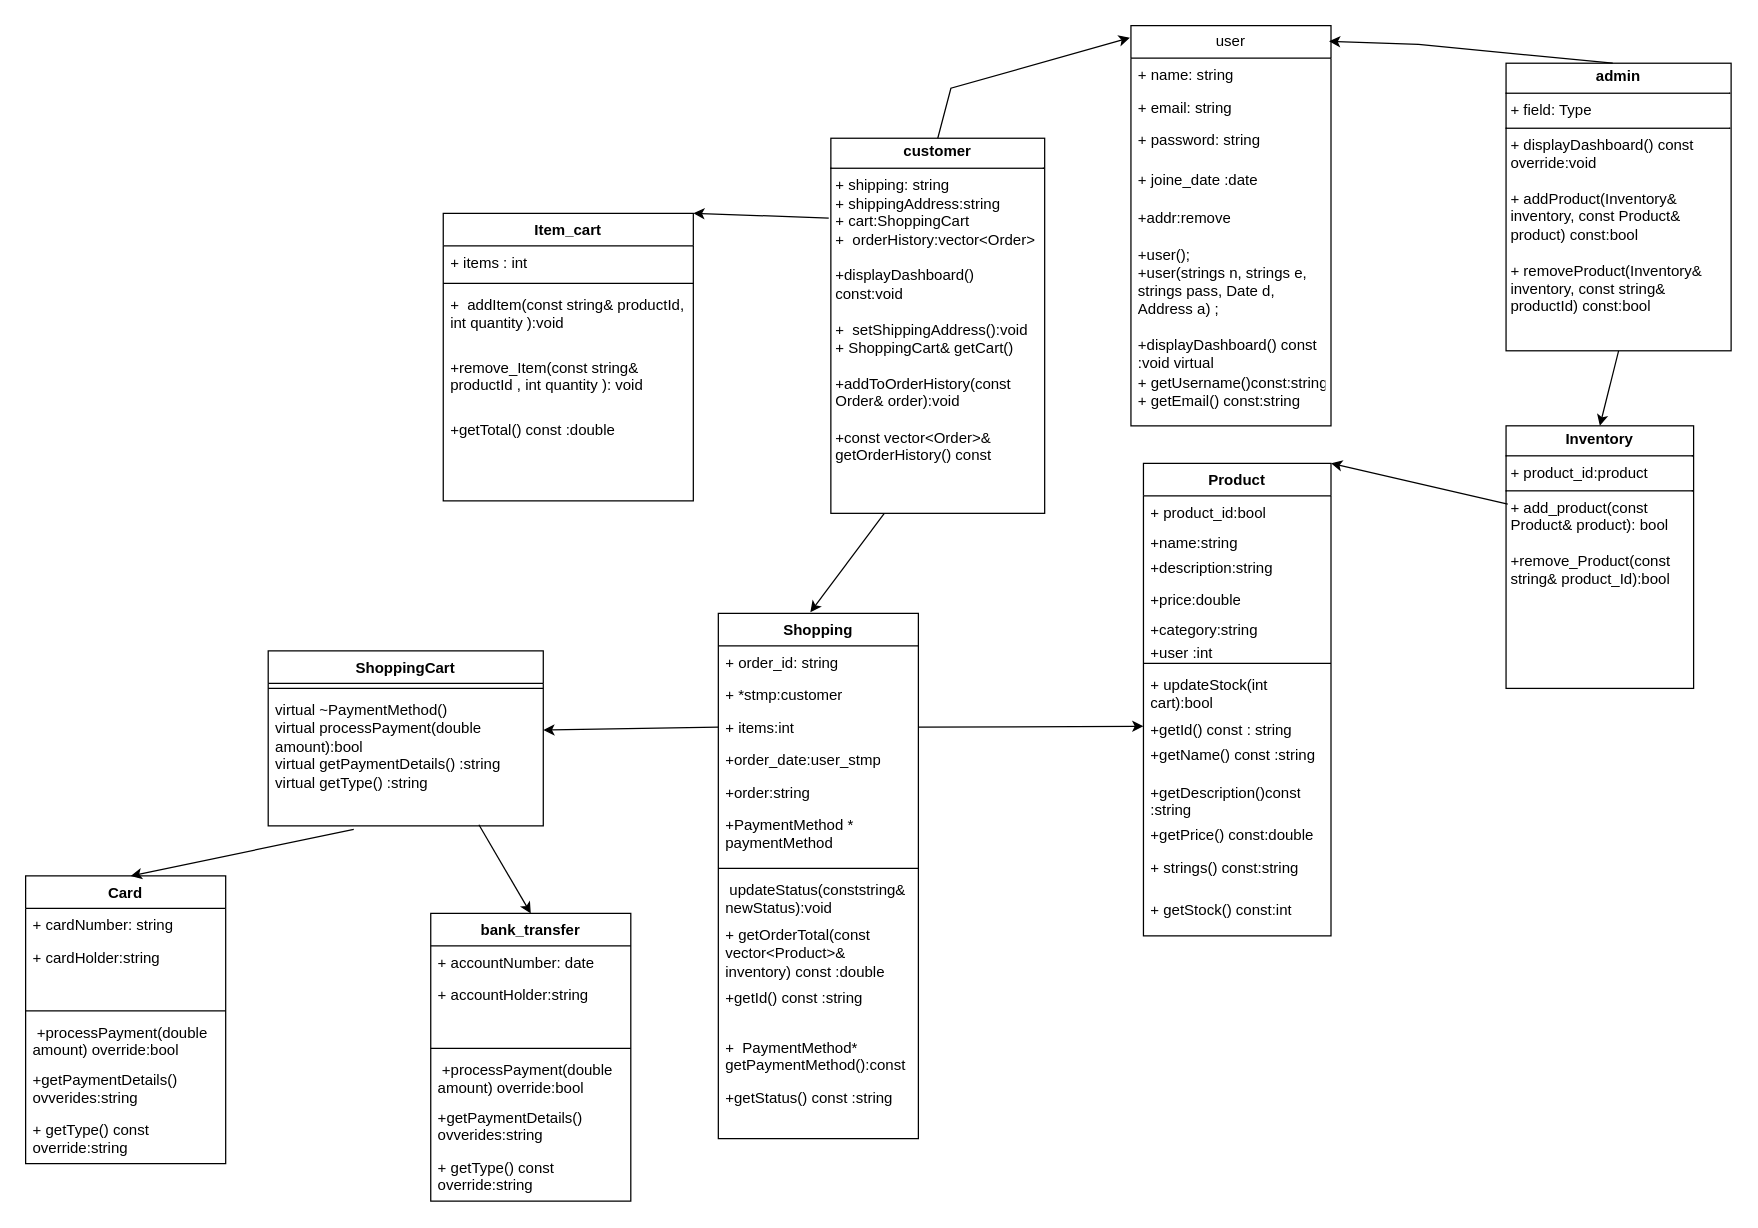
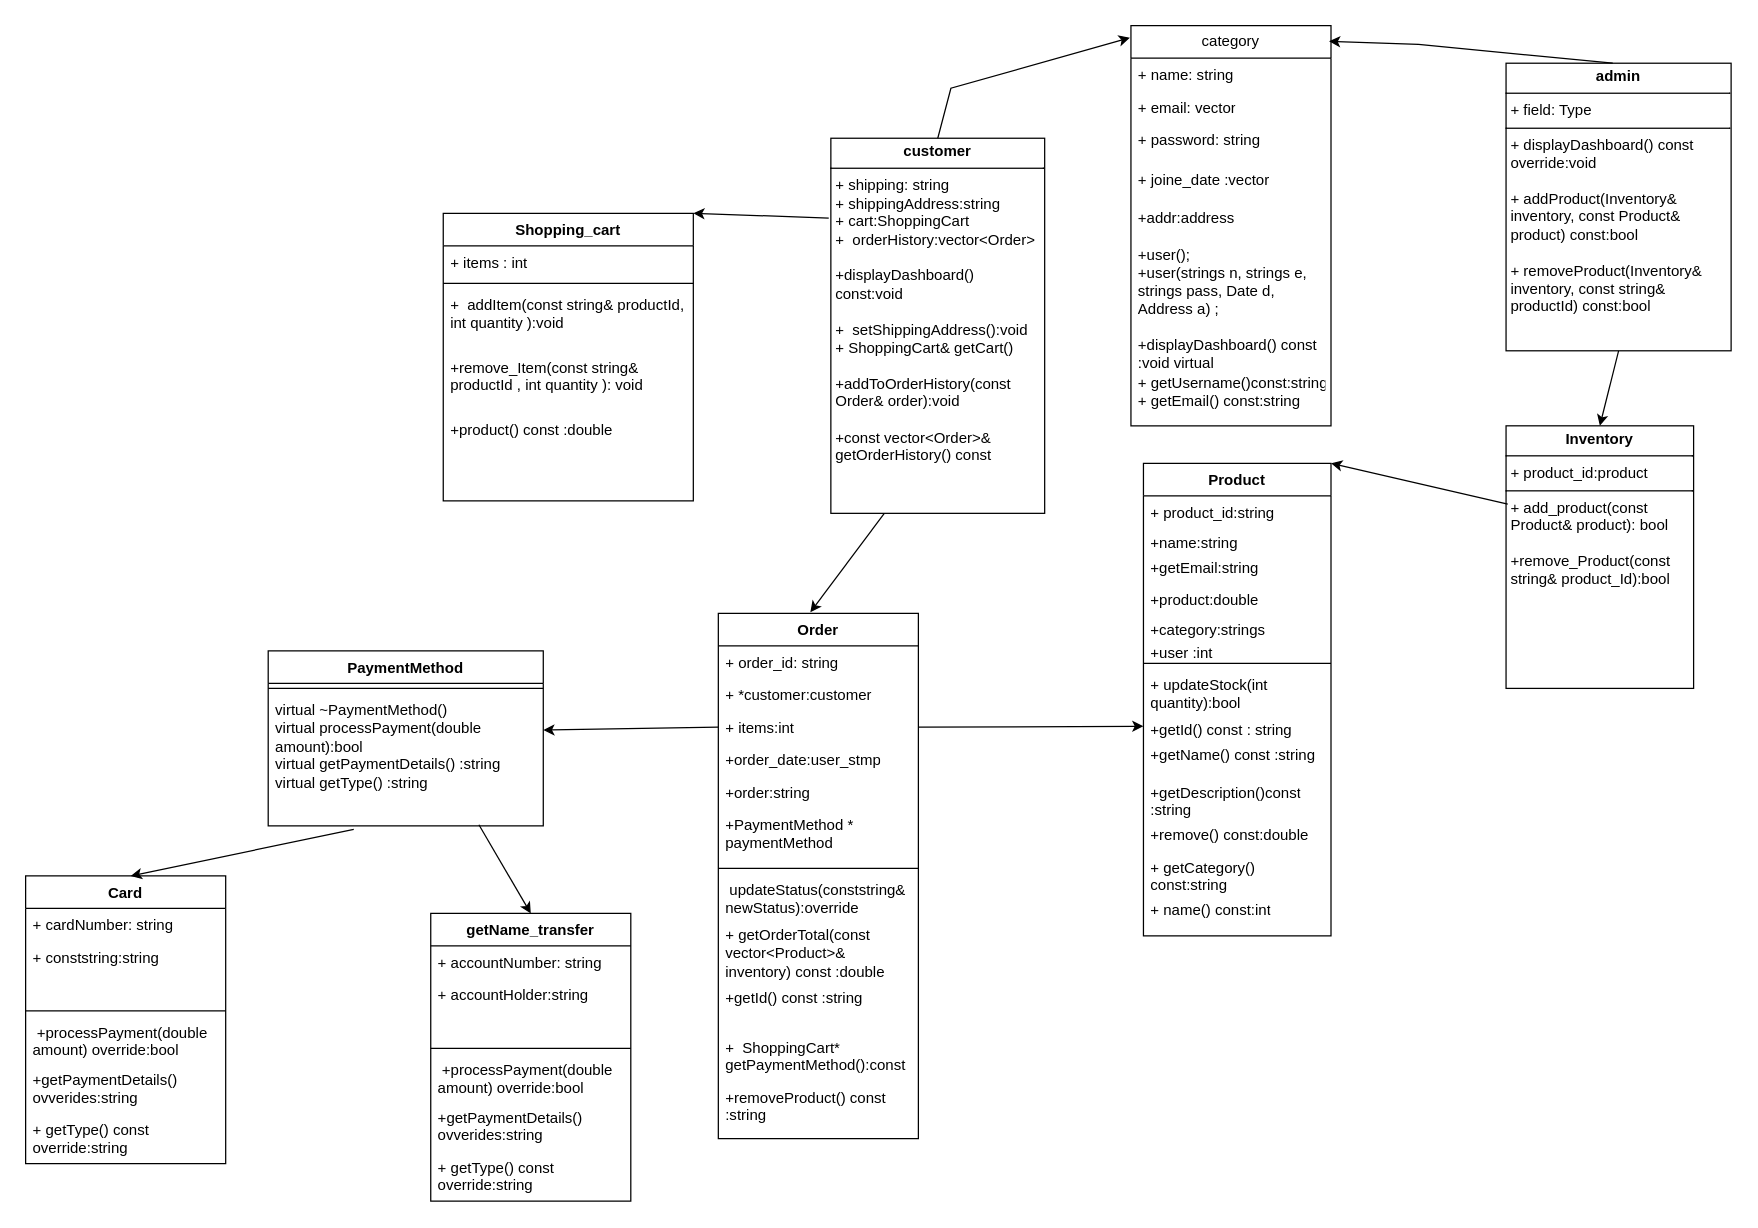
- <mxCell id="2" value="user" style="swimlane;fontStyle=0;childLayout=stackLayout;horizontal=1;startSize=26;fillColor=none;horizontalStack=0;resizeParent=1;resizeParentMax=0;resizeLast=0;collapsible=1;marginBottom=0;whiteSpace=wrap;html=1;" parent="1" vertex="1"><mxGeometry x="904" y="20" width="160" height="320" as="geometry"><mxRectangle x="310" y="10" width="60" height="30" as="alternateBounds" /></mxGeometry></mxCell>
+ <mxCell id="2" value="category" style="swimlane;fontStyle=0;childLayout=stackLayout;horizontal=1;startSize=26;fillColor=none;horizontalStack=0;resizeParent=1;resizeParentMax=0;resizeLast=0;collapsible=1;marginBottom=0;whiteSpace=wrap;html=1;" parent="1" vertex="1"><mxGeometry x="904" y="20" width="160" height="320" as="geometry"><mxRectangle x="310" y="10" width="60" height="30" as="alternateBounds" /></mxGeometry></mxCell>
- <mxCell id="4" value="+ email: string" style="text;strokeColor=none;fillColor=none;align=left;verticalAlign=top;spacingLeft=4;spacingRight=4;overflow=hidden;rotatable=0;points=[[0,0.5],[1,0.5]];portConstraint=eastwest;whiteSpace=wrap;html=1;" parent="2" vertex="1"><mxGeometry y="52" width="160" height="26" as="geometry" /></mxCell>
+ <mxCell id="4" value="+ email: vector" style="text;strokeColor=none;fillColor=none;align=left;verticalAlign=top;spacingLeft=4;spacingRight=4;overflow=hidden;rotatable=0;points=[[0,0.5],[1,0.5]];portConstraint=eastwest;whiteSpace=wrap;html=1;" parent="2" vertex="1"><mxGeometry y="52" width="160" height="26" as="geometry" /></mxCell>
- <mxCell id="6" value="+ joine_date :date&lt;div&gt;&lt;br&gt;&lt;/div&gt;" style="text;strokeColor=none;fillColor=none;align=left;verticalAlign=top;spacingLeft=4;spacingRight=4;overflow=hidden;rotatable=0;points=[[0,0.5],[1,0.5]];portConstraint=eastwest;whiteSpace=wrap;html=1;" parent="2" vertex="1"><mxGeometry y="110" width="160" height="30" as="geometry" /></mxCell>
+ <mxCell id="6" value="+ joine_date :vector&lt;div&gt;&lt;br&gt;&lt;/div&gt;" style="text;strokeColor=none;fillColor=none;align=left;verticalAlign=top;spacingLeft=4;spacingRight=4;overflow=hidden;rotatable=0;points=[[0,0.5],[1,0.5]];portConstraint=eastwest;whiteSpace=wrap;html=1;" parent="2" vertex="1"><mxGeometry y="110" width="160" height="30" as="geometry" /></mxCell>
- <mxCell id="7" value="+addr:remove" style="text;strokeColor=none;fillColor=none;align=left;verticalAlign=top;spacingLeft=4;spacingRight=4;overflow=hidden;rotatable=0;points=[[0,0.5],[1,0.5]];portConstraint=eastwest;whiteSpace=wrap;html=1;" parent="2" vertex="1"><mxGeometry y="140" width="160" height="30" as="geometry" /></mxCell>
+ <mxCell id="7" value="+addr:address" style="text;strokeColor=none;fillColor=none;align=left;verticalAlign=top;spacingLeft=4;spacingRight=4;overflow=hidden;rotatable=0;points=[[0,0.5],[1,0.5]];portConstraint=eastwest;whiteSpace=wrap;html=1;" parent="2" vertex="1"><mxGeometry y="140" width="160" height="30" as="geometry" /></mxCell>
- <mxCell id="40" value="Item_cart" style="swimlane;fontStyle=1;align=center;verticalAlign=top;childLayout=stackLayout;horizontal=1;startSize=26;horizontalStack=0;resizeParent=1;resizeParentMax=0;resizeLast=0;collapsible=1;marginBottom=0;whiteSpace=wrap;html=1;" parent="1" vertex="1"><mxGeometry x="354" y="170" width="200" height="230" as="geometry"><mxRectangle x="-300" y="504" width="120" height="30" as="alternateBounds" /></mxGeometry></mxCell>
+ <mxCell id="40" value="Shopping_cart" style="swimlane;fontStyle=1;align=center;verticalAlign=top;childLayout=stackLayout;horizontal=1;startSize=26;horizontalStack=0;resizeParent=1;resizeParentMax=0;resizeLast=0;collapsible=1;marginBottom=0;whiteSpace=wrap;html=1;" parent="1" vertex="1"><mxGeometry x="354" y="170" width="200" height="230" as="geometry"><mxRectangle x="-300" y="504" width="120" height="30" as="alternateBounds" /></mxGeometry></mxCell>
- <mxCell id="45" value="+getTotal() const :double" style="text;strokeColor=none;fillColor=none;align=left;verticalAlign=top;spacingLeft=4;spacingRight=4;overflow=hidden;rotatable=0;points=[[0,0.5],[1,0.5]];portConstraint=eastwest;whiteSpace=wrap;html=1;" parent="40" vertex="1"><mxGeometry y="160" width="200" height="70" as="geometry" /></mxCell>
+ <mxCell id="45" value="+product() const :double" style="text;strokeColor=none;fillColor=none;align=left;verticalAlign=top;spacingLeft=4;spacingRight=4;overflow=hidden;rotatable=0;points=[[0,0.5],[1,0.5]];portConstraint=eastwest;whiteSpace=wrap;html=1;" parent="40" vertex="1"><mxGeometry y="160" width="200" height="70" as="geometry" /></mxCell>
- <mxCell id="12" value="+ product_id:bool&amp;nbsp;" style="text;strokeColor=none;fillColor=none;align=left;verticalAlign=top;spacingLeft=4;spacingRight=4;overflow=hidden;rotatable=0;points=[[0,0.5],[1,0.5]];portConstraint=eastwest;whiteSpace=wrap;html=1;" parent="11" vertex="1"><mxGeometry y="26" width="150" height="24" as="geometry" /></mxCell>
+ <mxCell id="12" value="+ product_id:string&amp;nbsp;" style="text;strokeColor=none;fillColor=none;align=left;verticalAlign=top;spacingLeft=4;spacingRight=4;overflow=hidden;rotatable=0;points=[[0,0.5],[1,0.5]];portConstraint=eastwest;whiteSpace=wrap;html=1;" parent="11" vertex="1"><mxGeometry y="26" width="150" height="24" as="geometry" /></mxCell>
- <mxCell id="14" value="+description:string" style="text;strokeColor=none;fillColor=none;align=left;verticalAlign=top;spacingLeft=4;spacingRight=4;overflow=hidden;rotatable=0;points=[[0,0.5],[1,0.5]];portConstraint=eastwest;whiteSpace=wrap;html=1;" parent="11" vertex="1"><mxGeometry y="70" width="150" height="26" as="geometry" /></mxCell>
+ <mxCell id="14" value="+getEmail:string" style="text;strokeColor=none;fillColor=none;align=left;verticalAlign=top;spacingLeft=4;spacingRight=4;overflow=hidden;rotatable=0;points=[[0,0.5],[1,0.5]];portConstraint=eastwest;whiteSpace=wrap;html=1;" parent="11" vertex="1"><mxGeometry y="70" width="150" height="26" as="geometry" /></mxCell>
- <mxCell id="15" value="+price:double" style="text;strokeColor=none;fillColor=none;align=left;verticalAlign=top;spacingLeft=4;spacingRight=4;overflow=hidden;rotatable=0;points=[[0,0.5],[1,0.5]];portConstraint=eastwest;whiteSpace=wrap;html=1;" parent="11" vertex="1"><mxGeometry y="96" width="150" height="24" as="geometry" /></mxCell>
+ <mxCell id="15" value="+product:double" style="text;strokeColor=none;fillColor=none;align=left;verticalAlign=top;spacingLeft=4;spacingRight=4;overflow=hidden;rotatable=0;points=[[0,0.5],[1,0.5]];portConstraint=eastwest;whiteSpace=wrap;html=1;" parent="11" vertex="1"><mxGeometry y="96" width="150" height="24" as="geometry" /></mxCell>
- <mxCell id="27" value="Shopping" style="swimlane;fontStyle=1;align=center;verticalAlign=top;childLayout=stackLayout;horizontal=1;startSize=26;horizontalStack=0;resizeParent=1;resizeParentMax=0;resizeLast=0;collapsible=1;marginBottom=0;whiteSpace=wrap;html=1;" parent="1" vertex="1"><mxGeometry x="574" y="490" width="160" height="420" as="geometry"><mxRectangle x="-30" y="480" width="70" height="30" as="alternateBounds" /></mxGeometry></mxCell>
+ <mxCell id="27" value="Order" style="swimlane;fontStyle=1;align=center;verticalAlign=top;childLayout=stackLayout;horizontal=1;startSize=26;horizontalStack=0;resizeParent=1;resizeParentMax=0;resizeLast=0;collapsible=1;marginBottom=0;whiteSpace=wrap;html=1;" parent="1" vertex="1"><mxGeometry x="574" y="490" width="160" height="420" as="geometry"><mxRectangle x="-30" y="480" width="70" height="30" as="alternateBounds" /></mxGeometry></mxCell>
- <mxCell id="16" value="+category:string" style="text;strokeColor=none;fillColor=none;align=left;verticalAlign=top;spacingLeft=4;spacingRight=4;overflow=hidden;rotatable=0;points=[[0,0.5],[1,0.5]];portConstraint=eastwest;whiteSpace=wrap;html=1;" parent="11" vertex="1"><mxGeometry y="120" width="150" height="18" as="geometry" /></mxCell>
+ <mxCell id="16" value="+category:strings" style="text;strokeColor=none;fillColor=none;align=left;verticalAlign=top;spacingLeft=4;spacingRight=4;overflow=hidden;rotatable=0;points=[[0,0.5],[1,0.5]];portConstraint=eastwest;whiteSpace=wrap;html=1;" parent="11" vertex="1"><mxGeometry y="120" width="150" height="18" as="geometry" /></mxCell>
- <mxCell id="53" value="ShoppingCart" style="swimlane;fontStyle=1;align=center;verticalAlign=top;childLayout=stackLayout;horizontal=1;startSize=26;horizontalStack=0;resizeParent=1;resizeParentMax=0;resizeLast=0;collapsible=1;marginBottom=0;whiteSpace=wrap;html=1;" vertex="1" parent="1"><mxGeometry x="214" y="520" width="220" height="140" as="geometry" /></mxCell>
+ <mxCell id="53" value="PaymentMethod" style="swimlane;fontStyle=1;align=center;verticalAlign=top;childLayout=stackLayout;horizontal=1;startSize=26;horizontalStack=0;resizeParent=1;resizeParentMax=0;resizeLast=0;collapsible=1;marginBottom=0;whiteSpace=wrap;html=1;" vertex="1" parent="1"><mxGeometry x="214" y="520" width="220" height="140" as="geometry" /></mxCell>
- <mxCell id="19" value="+ updateStock(int cart):bool&lt;br&gt;&lt;div&gt;&lt;br&gt;&lt;/div&gt;" style="text;strokeColor=none;fillColor=none;align=left;verticalAlign=top;spacingLeft=4;spacingRight=4;overflow=hidden;rotatable=0;points=[[0,0.5],[1,0.5]];portConstraint=eastwest;whiteSpace=wrap;html=1;" parent="11" vertex="1"><mxGeometry y="164" width="150" height="36" as="geometry" /></mxCell>
+ <mxCell id="19" value="+ updateStock(int quantity):bool&lt;br&gt;&lt;div&gt;&lt;br&gt;&lt;/div&gt;" style="text;strokeColor=none;fillColor=none;align=left;verticalAlign=top;spacingLeft=4;spacingRight=4;overflow=hidden;rotatable=0;points=[[0,0.5],[1,0.5]];portConstraint=eastwest;whiteSpace=wrap;html=1;" parent="11" vertex="1"><mxGeometry y="164" width="150" height="36" as="geometry" /></mxCell>
- <mxCell id="29" value="+ *stmp:customer" style="text;strokeColor=none;fillColor=none;align=left;verticalAlign=top;spacingLeft=4;spacingRight=4;overflow=hidden;rotatable=0;points=[[0,0.5],[1,0.5]];portConstraint=eastwest;whiteSpace=wrap;html=1;" parent="27" vertex="1"><mxGeometry y="52" width="160" height="26" as="geometry" /></mxCell>
+ <mxCell id="29" value="+ *customer:customer" style="text;strokeColor=none;fillColor=none;align=left;verticalAlign=top;spacingLeft=4;spacingRight=4;overflow=hidden;rotatable=0;points=[[0,0.5],[1,0.5]];portConstraint=eastwest;whiteSpace=wrap;html=1;" parent="27" vertex="1"><mxGeometry y="52" width="160" height="26" as="geometry" /></mxCell>
- <mxCell id="23" value="+getPrice() const:double&amp;nbsp;" style="text;strokeColor=none;fillColor=none;align=left;verticalAlign=top;spacingLeft=4;spacingRight=4;overflow=hidden;rotatable=0;points=[[0,0.5],[1,0.5]];portConstraint=eastwest;whiteSpace=wrap;html=1;" parent="11" vertex="1"><mxGeometry y="284" width="150" height="26" as="geometry" /></mxCell>
+ <mxCell id="23" value="+remove() const:double&amp;nbsp;" style="text;strokeColor=none;fillColor=none;align=left;verticalAlign=top;spacingLeft=4;spacingRight=4;overflow=hidden;rotatable=0;points=[[0,0.5],[1,0.5]];portConstraint=eastwest;whiteSpace=wrap;html=1;" parent="11" vertex="1"><mxGeometry y="284" width="150" height="26" as="geometry" /></mxCell>
- <mxCell id="24" value="+&amp;nbsp;strings() const:string" style="text;strokeColor=none;fillColor=none;align=left;verticalAlign=top;spacingLeft=4;spacingRight=4;overflow=hidden;rotatable=0;points=[[0,0.5],[1,0.5]];portConstraint=eastwest;whiteSpace=wrap;html=1;" parent="11" vertex="1"><mxGeometry y="310" width="150" height="34" as="geometry" /></mxCell>
+ <mxCell id="24" value="+&amp;nbsp;getCategory() const:string" style="text;strokeColor=none;fillColor=none;align=left;verticalAlign=top;spacingLeft=4;spacingRight=4;overflow=hidden;rotatable=0;points=[[0,0.5],[1,0.5]];portConstraint=eastwest;whiteSpace=wrap;html=1;" parent="11" vertex="1"><mxGeometry y="310" width="150" height="34" as="geometry" /></mxCell>
- <mxCell id="35" value="&amp;nbsp;updateStatus(conststring&amp;amp; newStatus):void" style="text;strokeColor=none;fillColor=none;align=left;verticalAlign=top;spacingLeft=4;spacingRight=4;overflow=hidden;rotatable=0;points=[[0,0.5],[1,0.5]];portConstraint=eastwest;whiteSpace=wrap;html=1;" parent="27" vertex="1"><mxGeometry y="208" width="160" height="36" as="geometry" /></mxCell>
+ <mxCell id="35" value="&amp;nbsp;updateStatus(conststring&amp;amp; newStatus):override" style="text;strokeColor=none;fillColor=none;align=left;verticalAlign=top;spacingLeft=4;spacingRight=4;overflow=hidden;rotatable=0;points=[[0,0.5],[1,0.5]];portConstraint=eastwest;whiteSpace=wrap;html=1;" parent="27" vertex="1"><mxGeometry y="208" width="160" height="36" as="geometry" /></mxCell>
- <mxCell id="25" value="+&amp;nbsp;getStock() const:int" style="text;strokeColor=none;fillColor=none;align=left;verticalAlign=top;spacingLeft=4;spacingRight=4;overflow=hidden;rotatable=0;points=[[0,0.5],[1,0.5]];portConstraint=eastwest;whiteSpace=wrap;html=1;" parent="11" vertex="1"><mxGeometry y="344" width="150" height="34" as="geometry" /></mxCell>
+ <mxCell id="25" value="+&amp;nbsp;name() const:int" style="text;strokeColor=none;fillColor=none;align=left;verticalAlign=top;spacingLeft=4;spacingRight=4;overflow=hidden;rotatable=0;points=[[0,0.5],[1,0.5]];portConstraint=eastwest;whiteSpace=wrap;html=1;" parent="11" vertex="1"><mxGeometry y="344" width="150" height="34" as="geometry" /></mxCell>
- <mxCell id="67" value="bank_transfer" style="swimlane;fontStyle=1;align=center;verticalAlign=top;childLayout=stackLayout;horizontal=1;startSize=26;horizontalStack=0;resizeParent=1;resizeParentMax=0;resizeLast=0;collapsible=1;marginBottom=0;whiteSpace=wrap;html=1;" vertex="1" parent="1"><mxGeometry x="344" y="730" width="160" height="230" as="geometry"><mxRectangle x="-210" y="700" width="70" height="38" as="alternateBounds" /></mxGeometry></mxCell>
+ <mxCell id="67" value="getName_transfer" style="swimlane;fontStyle=1;align=center;verticalAlign=top;childLayout=stackLayout;horizontal=1;startSize=26;horizontalStack=0;resizeParent=1;resizeParentMax=0;resizeLast=0;collapsible=1;marginBottom=0;whiteSpace=wrap;html=1;" vertex="1" parent="1"><mxGeometry x="344" y="730" width="160" height="230" as="geometry"><mxRectangle x="-210" y="700" width="70" height="38" as="alternateBounds" /></mxGeometry></mxCell>
- <mxCell id="60" value="+&amp;nbsp;cardHolder:string&lt;div&gt;&lt;br&gt;&lt;/div&gt;" style="text;strokeColor=none;fillColor=none;align=left;verticalAlign=top;spacingLeft=4;spacingRight=4;overflow=hidden;rotatable=0;points=[[0,0.5],[1,0.5]];portConstraint=eastwest;whiteSpace=wrap;html=1;" vertex="1" parent="58"><mxGeometry y="52" width="160" height="26" as="geometry" /></mxCell>
+ <mxCell id="60" value="+&amp;nbsp;conststring:string&lt;div&gt;&lt;br&gt;&lt;/div&gt;" style="text;strokeColor=none;fillColor=none;align=left;verticalAlign=top;spacingLeft=4;spacingRight=4;overflow=hidden;rotatable=0;points=[[0,0.5],[1,0.5]];portConstraint=eastwest;whiteSpace=wrap;html=1;" vertex="1" parent="58"><mxGeometry y="52" width="160" height="26" as="geometry" /></mxCell>
- <mxCell id="68" value="+ accountNumber: date" style="text;strokeColor=none;fillColor=none;align=left;verticalAlign=top;spacingLeft=4;spacingRight=4;overflow=hidden;rotatable=0;points=[[0,0.5],[1,0.5]];portConstraint=eastwest;whiteSpace=wrap;html=1;" vertex="1" parent="67"><mxGeometry y="26" width="160" height="26" as="geometry" /></mxCell>
+ <mxCell id="68" value="+ accountNumber: string" style="text;strokeColor=none;fillColor=none;align=left;verticalAlign=top;spacingLeft=4;spacingRight=4;overflow=hidden;rotatable=0;points=[[0,0.5],[1,0.5]];portConstraint=eastwest;whiteSpace=wrap;html=1;" vertex="1" parent="67"><mxGeometry y="26" width="160" height="26" as="geometry" /></mxCell>
- <mxCell id="38" value="+&amp;nbsp; PaymentMethod* getPaymentMethod():const&amp;nbsp;" style="text;strokeColor=none;fillColor=none;align=left;verticalAlign=top;spacingLeft=4;spacingRight=4;overflow=hidden;rotatable=0;points=[[0,0.5],[1,0.5]];portConstraint=eastwest;whiteSpace=wrap;html=1;" vertex="1" parent="27"><mxGeometry y="334" width="160" height="40" as="geometry" /></mxCell>
+ <mxCell id="38" value="+&amp;nbsp; ShoppingCart* getPaymentMethod():const&amp;nbsp;" style="text;strokeColor=none;fillColor=none;align=left;verticalAlign=top;spacingLeft=4;spacingRight=4;overflow=hidden;rotatable=0;points=[[0,0.5],[1,0.5]];portConstraint=eastwest;whiteSpace=wrap;html=1;" vertex="1" parent="27"><mxGeometry y="334" width="160" height="40" as="geometry" /></mxCell>
- <mxCell id="39" value="+getStatus() const :string" style="text;strokeColor=none;fillColor=none;align=left;verticalAlign=top;spacingLeft=4;spacingRight=4;overflow=hidden;rotatable=0;points=[[0,0.5],[1,0.5]];portConstraint=eastwest;whiteSpace=wrap;html=1;" parent="27" vertex="1"><mxGeometry y="374" width="160" height="46" as="geometry" /></mxCell>
+ <mxCell id="39" value="+removeProduct() const :string" style="text;strokeColor=none;fillColor=none;align=left;verticalAlign=top;spacingLeft=4;spacingRight=4;overflow=hidden;rotatable=0;points=[[0,0.5],[1,0.5]];portConstraint=eastwest;whiteSpace=wrap;html=1;" parent="27" vertex="1"><mxGeometry y="374" width="160" height="46" as="geometry" /></mxCell>
